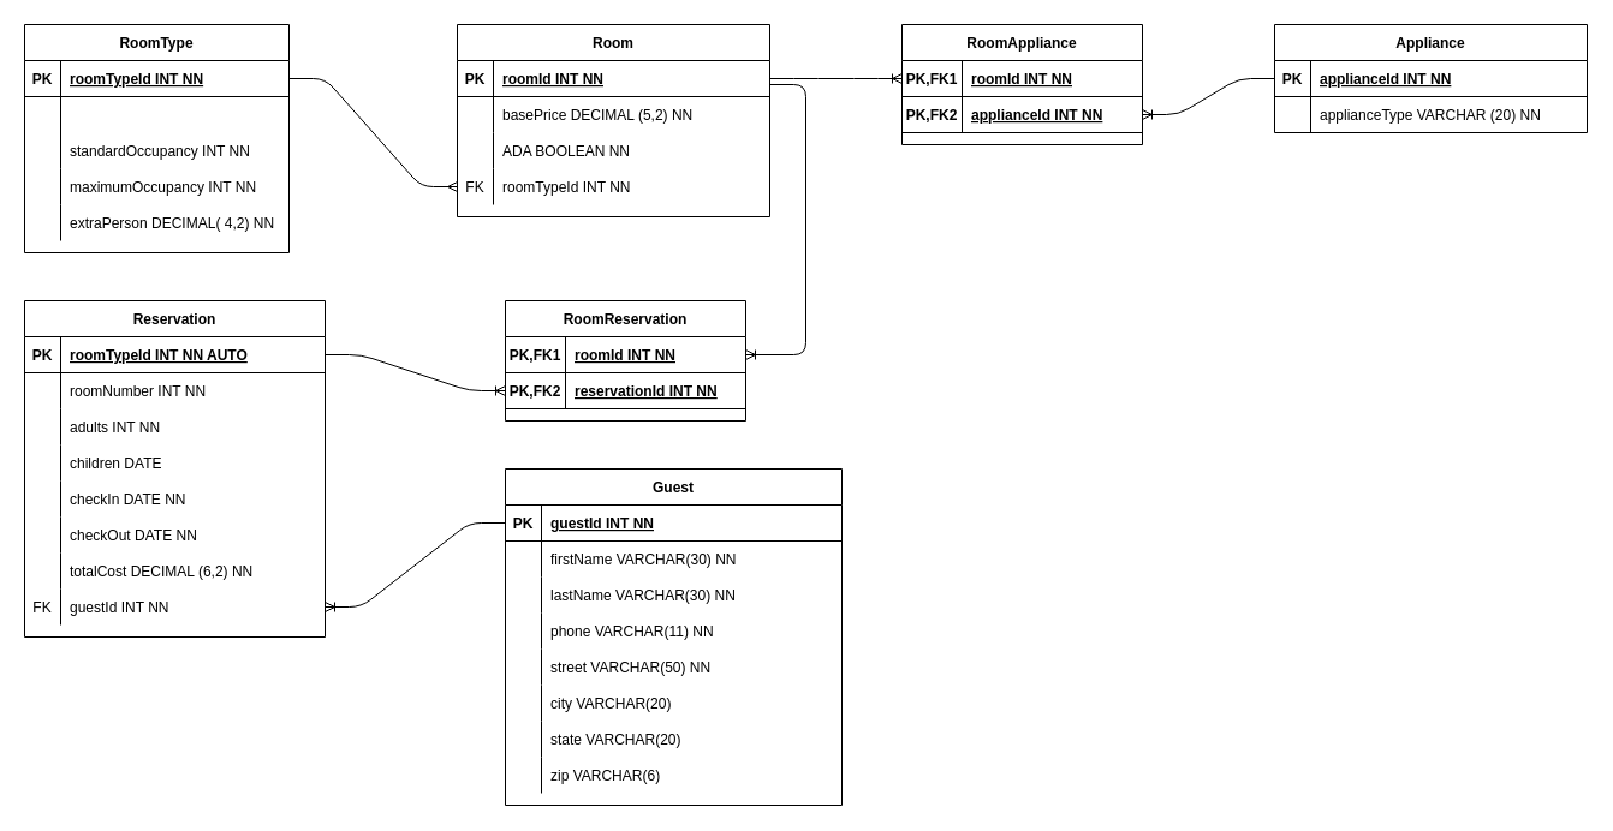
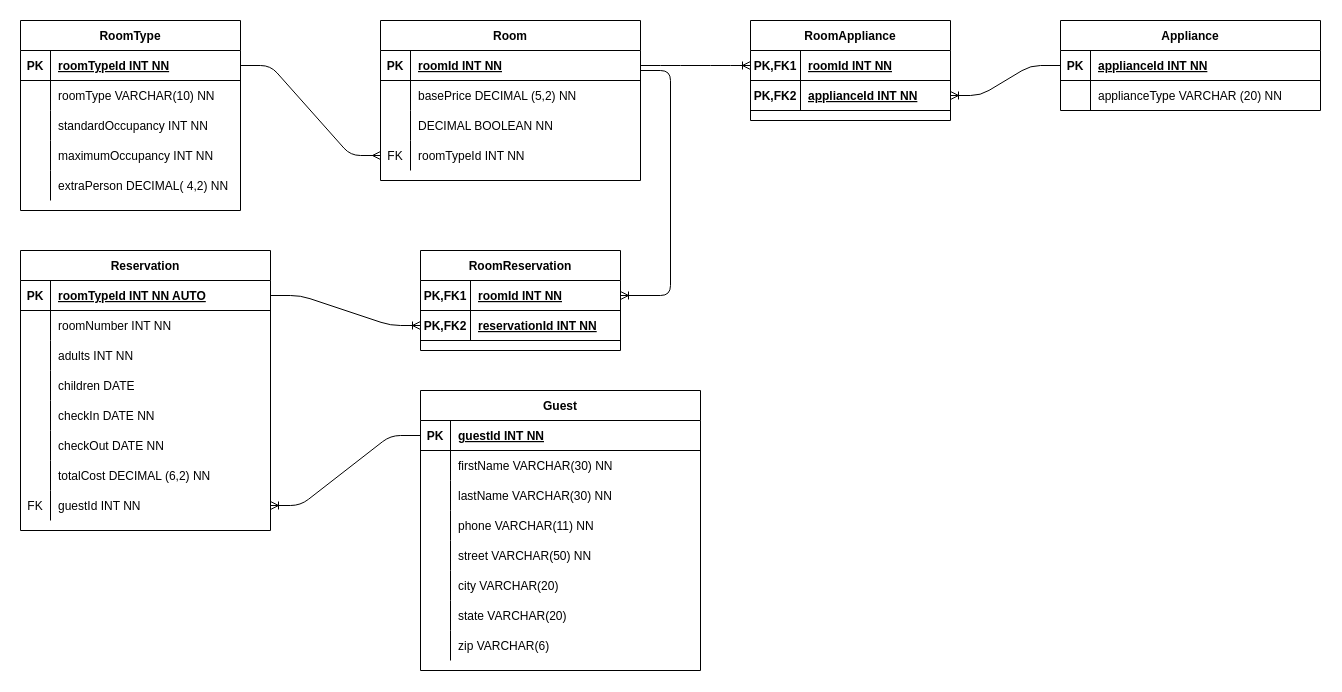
+ <mxCell id="21" value="roomType VARCHAR(10) NN" style="shape=partialRectangle;connectable=0;fillColor=none;top=0;left=0;bottom=0;right=0;align=left;spacingLeft=6;overflow=hidden;" vertex="1" parent="19"><mxGeometry x="30" width="190" height="30" as="geometry" /></mxCell>
- <mxCell id="11" value="ADA BOOLEAN NN" style="shape=partialRectangle;connectable=0;fillColor=none;top=0;left=0;bottom=0;right=0;align=left;spacingLeft=6;overflow=hidden;" vertex="1" parent="9"><mxGeometry x="30" width="230" height="30" as="geometry" /></mxCell>
+ <mxCell id="11" value="DECIMAL BOOLEAN NN" style="shape=partialRectangle;connectable=0;fillColor=none;top=0;left=0;bottom=0;right=0;align=left;spacingLeft=6;overflow=hidden;" vertex="1" parent="9"><mxGeometry x="30" width="230" height="30" as="geometry" /></mxCell>
